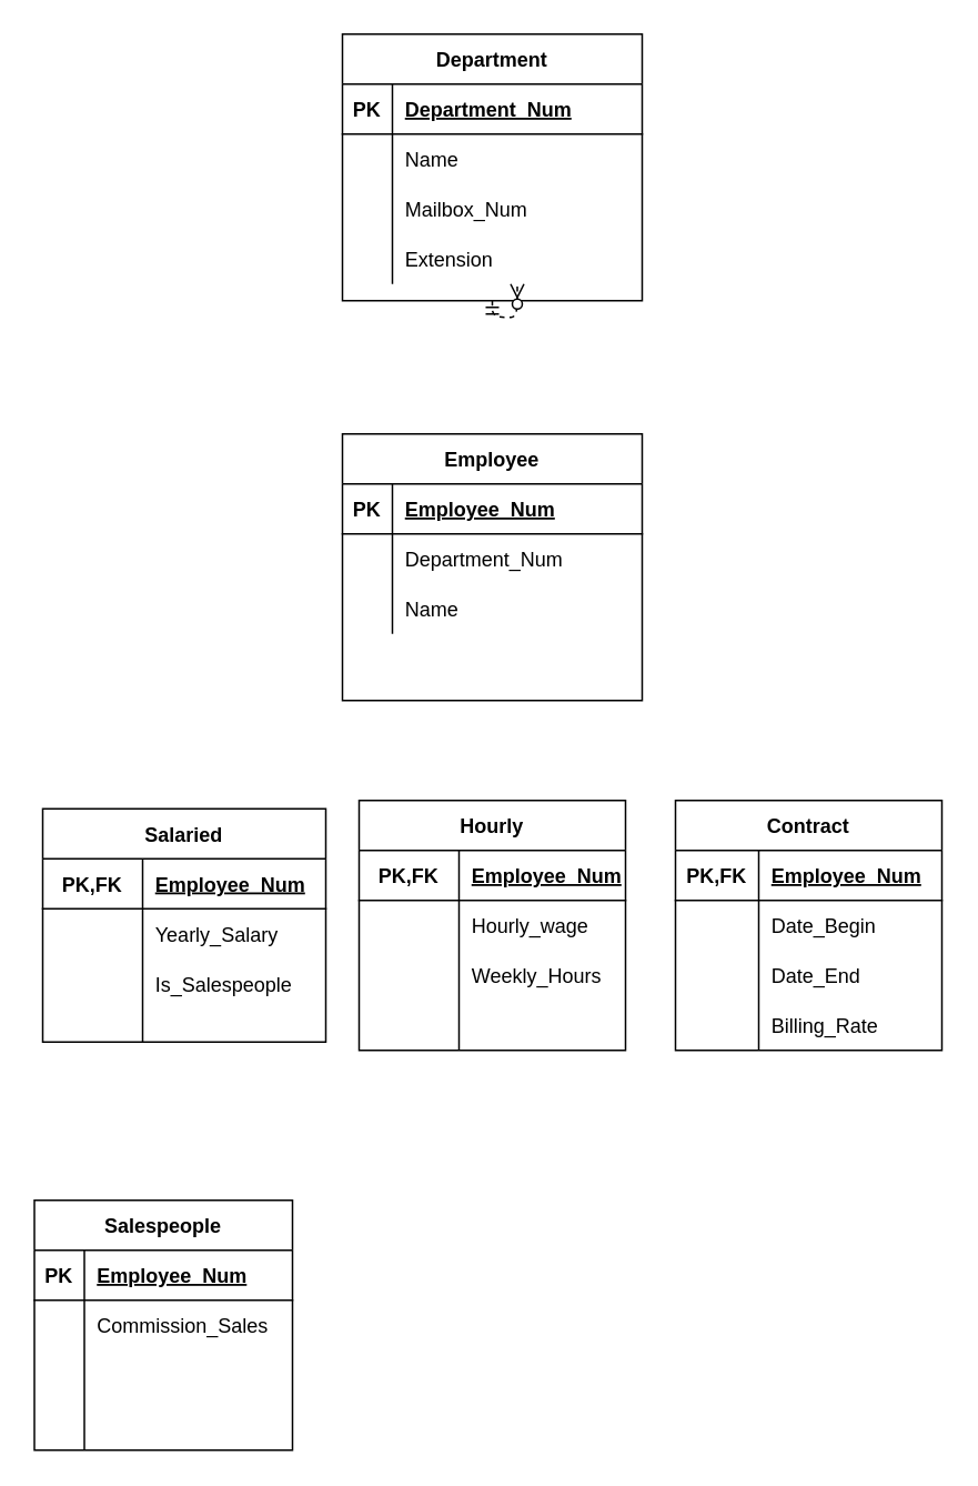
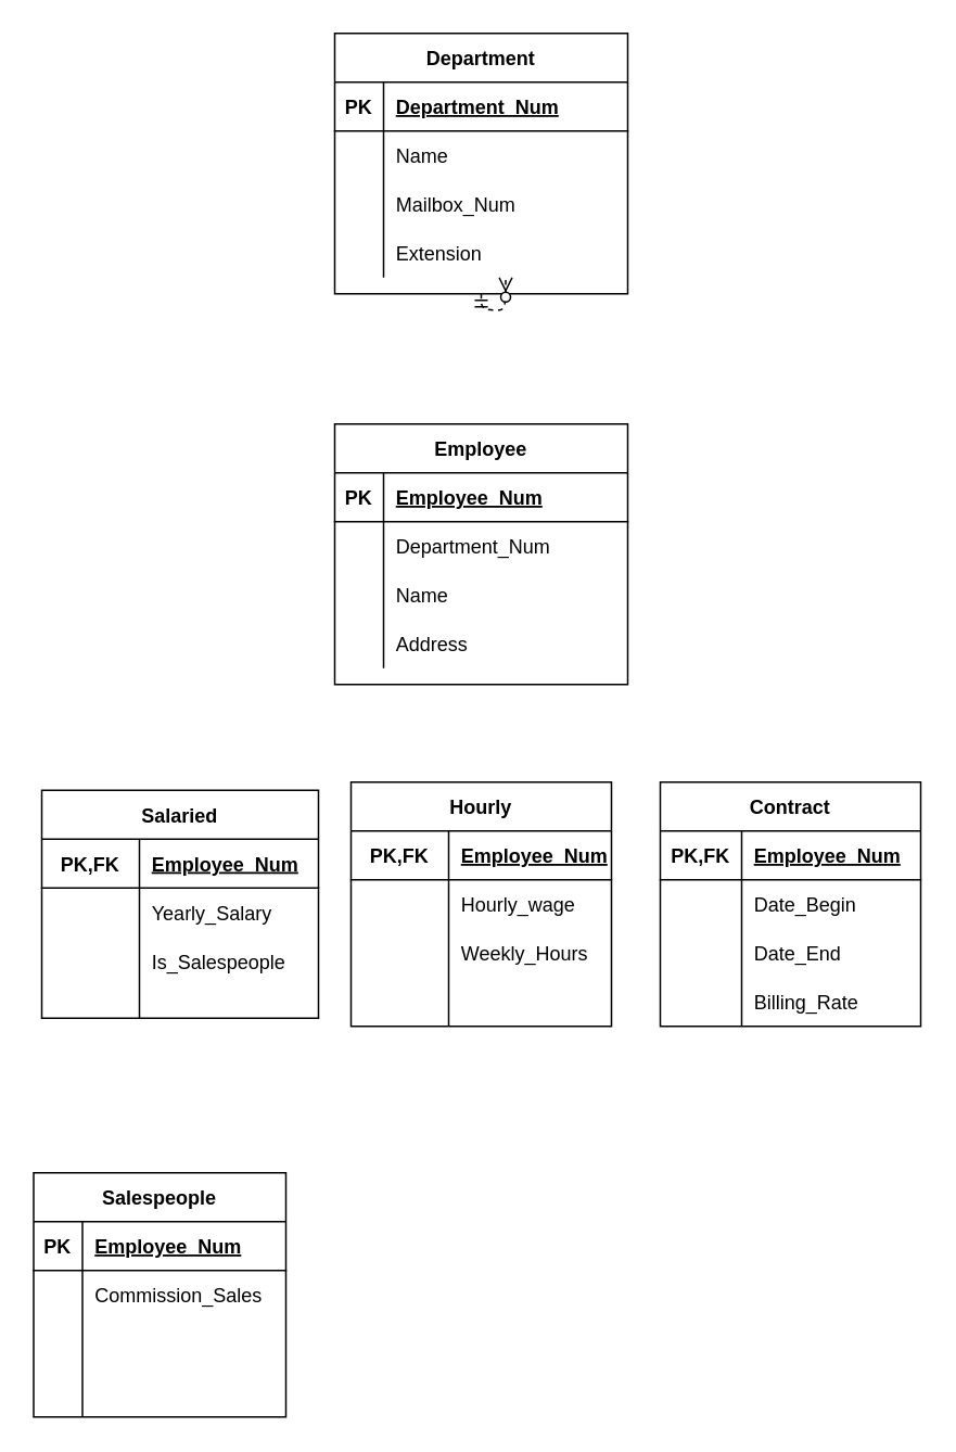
+ <mxCell id="27" value="Address" style="shape=partialRectangle;connectable=0;fillColor=none;top=0;left=0;bottom=0;right=0;align=left;spacingLeft=6;overflow=hidden;" vertex="1" parent="25"><mxGeometry x="30" width="150" height="30" as="geometry" /></mxCell>
